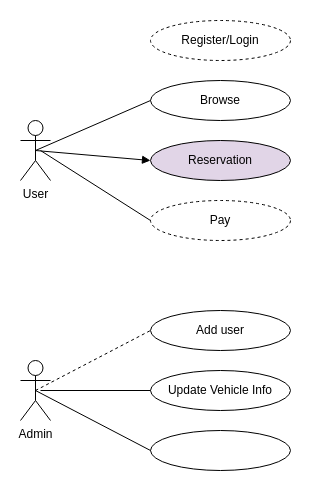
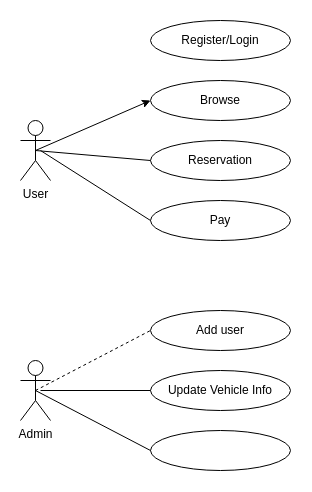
- <mxCell id="4" value="Register/Login" style="ellipse;whiteSpace=wrap;html=1;dashed=1;" vertex="1" parent="1"><mxGeometry x="150" y="20" width="140" height="40" as="geometry" /></mxCell>
+ <mxCell id="4" value="Register/Login" style="ellipse;whiteSpace=wrap;html=1;" vertex="1" parent="1"><mxGeometry x="150" y="20" width="140" height="40" as="geometry" /></mxCell>
- <mxCell id="14" value="" style="endArrow=none;html=1;rounded=0;entryX=0;entryY=0.5;entryDx=0;entryDy=0;exitX=0.5;exitY=0.5;exitDx=0;exitDy=0;exitPerimeter=0;" edge="1" parent="1" source="2" target="5"><mxGeometry width="50" height="50" relative="1" as="geometry"><mxPoint x="70" y="420" as="sourcePoint" /><mxPoint x="180" y="420" as="targetPoint" /></mxGeometry></mxCell>
+ <mxCell id="14" value="" style="endArrow=classic;html=1;rounded=0;entryX=0;entryY=0.5;entryDx=0;entryDy=0;exitX=0.5;exitY=0.5;exitDx=0;exitDy=0;exitPerimeter=0;" edge="1" parent="1" source="2" target="5"><mxGeometry width="50" height="50" relative="1" as="geometry"><mxPoint x="70" y="420" as="sourcePoint" /><mxPoint x="180" y="420" as="targetPoint" /></mxGeometry></mxCell>
- <mxCell id="15" value="" style="endArrow=block;html=1;rounded=0;entryX=0;entryY=0.5;entryDx=0;entryDy=0;exitX=0.5;exitY=0.5;exitDx=0;exitDy=0;exitPerimeter=0;" edge="1" parent="1" source="2" target="6"><mxGeometry width="50" height="50" relative="1" as="geometry"><mxPoint x="80" y="430" as="sourcePoint" /><mxPoint x="190" y="430" as="targetPoint" /></mxGeometry></mxCell>
+ <mxCell id="15" value="" style="endArrow=none;html=1;rounded=0;entryX=0;entryY=0.5;entryDx=0;entryDy=0;exitX=0.5;exitY=0.5;exitDx=0;exitDy=0;exitPerimeter=0;" edge="1" parent="1" source="2" target="6"><mxGeometry width="50" height="50" relative="1" as="geometry"><mxPoint x="80" y="430" as="sourcePoint" /><mxPoint x="190" y="430" as="targetPoint" /></mxGeometry></mxCell>
- <mxCell id="6" value="Reservation" style="ellipse;whiteSpace=wrap;html=1;fillColor=#e1d5e7;" vertex="1" parent="1"><mxGeometry x="150" y="140" width="140" height="40" as="geometry" /></mxCell>
+ <mxCell id="6" value="Reservation" style="ellipse;whiteSpace=wrap;html=1;" vertex="1" parent="1"><mxGeometry x="150" y="140" width="140" height="40" as="geometry" /></mxCell>
- <mxCell id="7" value="Pay" style="ellipse;whiteSpace=wrap;html=1;dashed=1;" vertex="1" parent="1"><mxGeometry x="150" y="200" width="140" height="40" as="geometry" /></mxCell>
+ <mxCell id="7" value="Pay" style="ellipse;whiteSpace=wrap;html=1;" vertex="1" parent="1"><mxGeometry x="150" y="200" width="140" height="40" as="geometry" /></mxCell>
